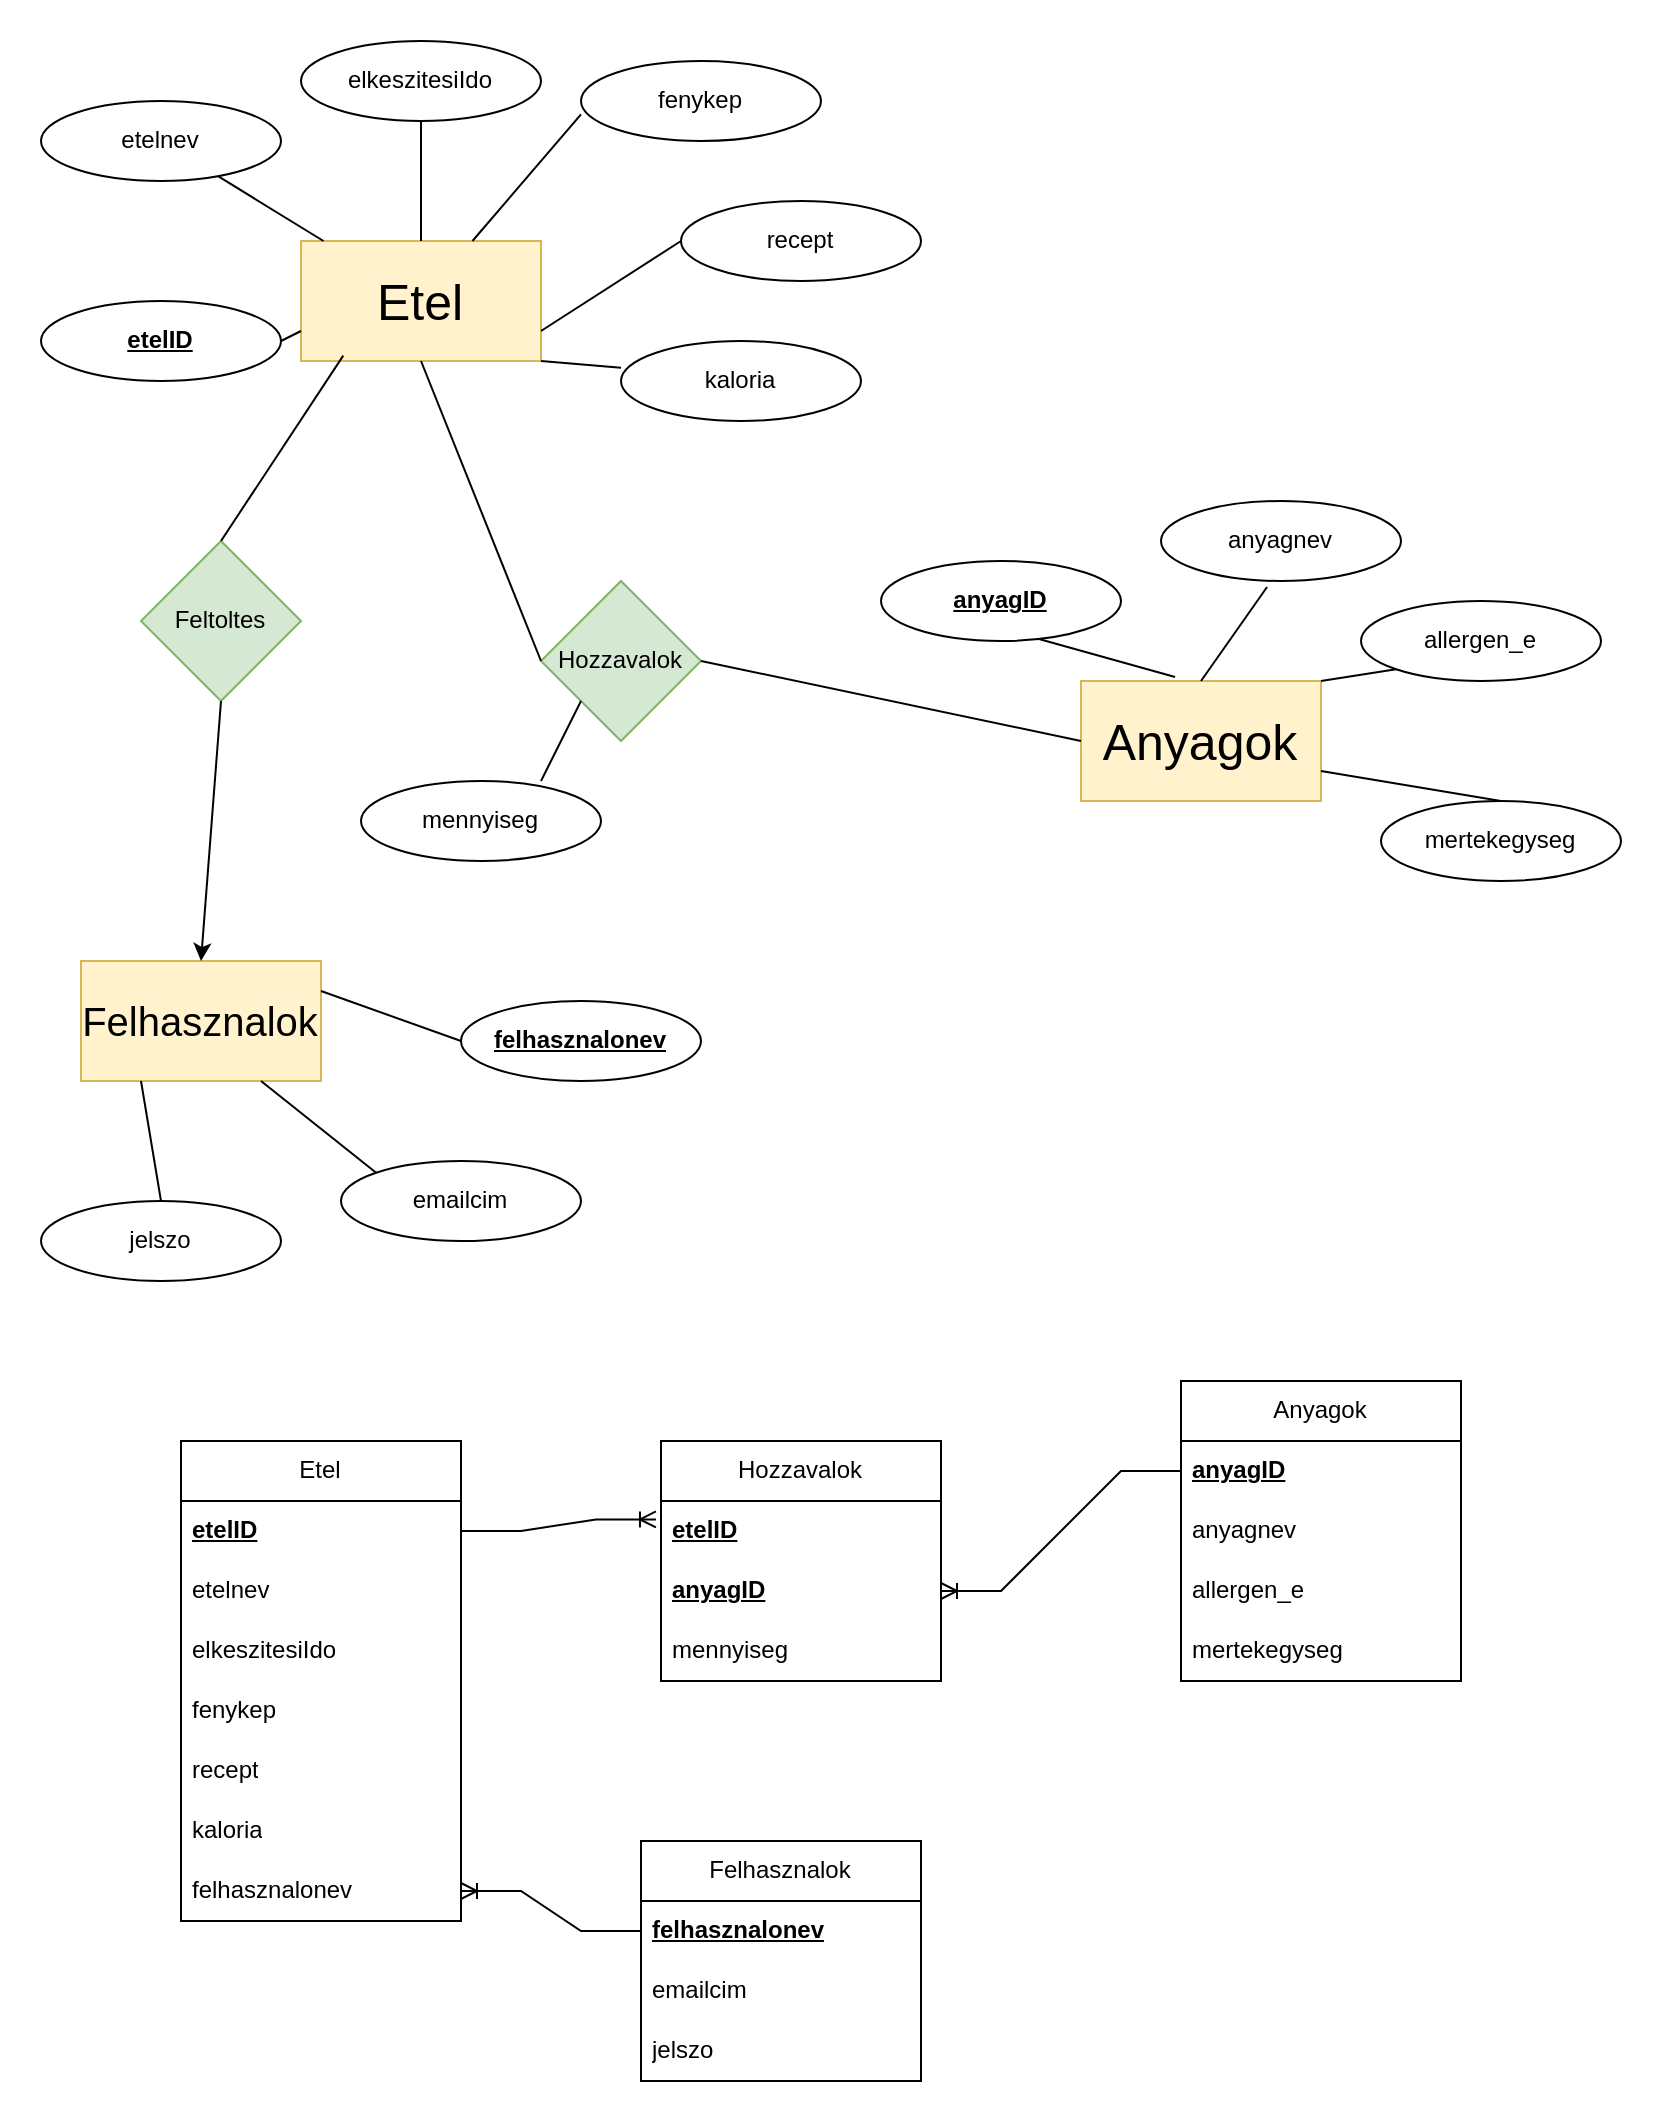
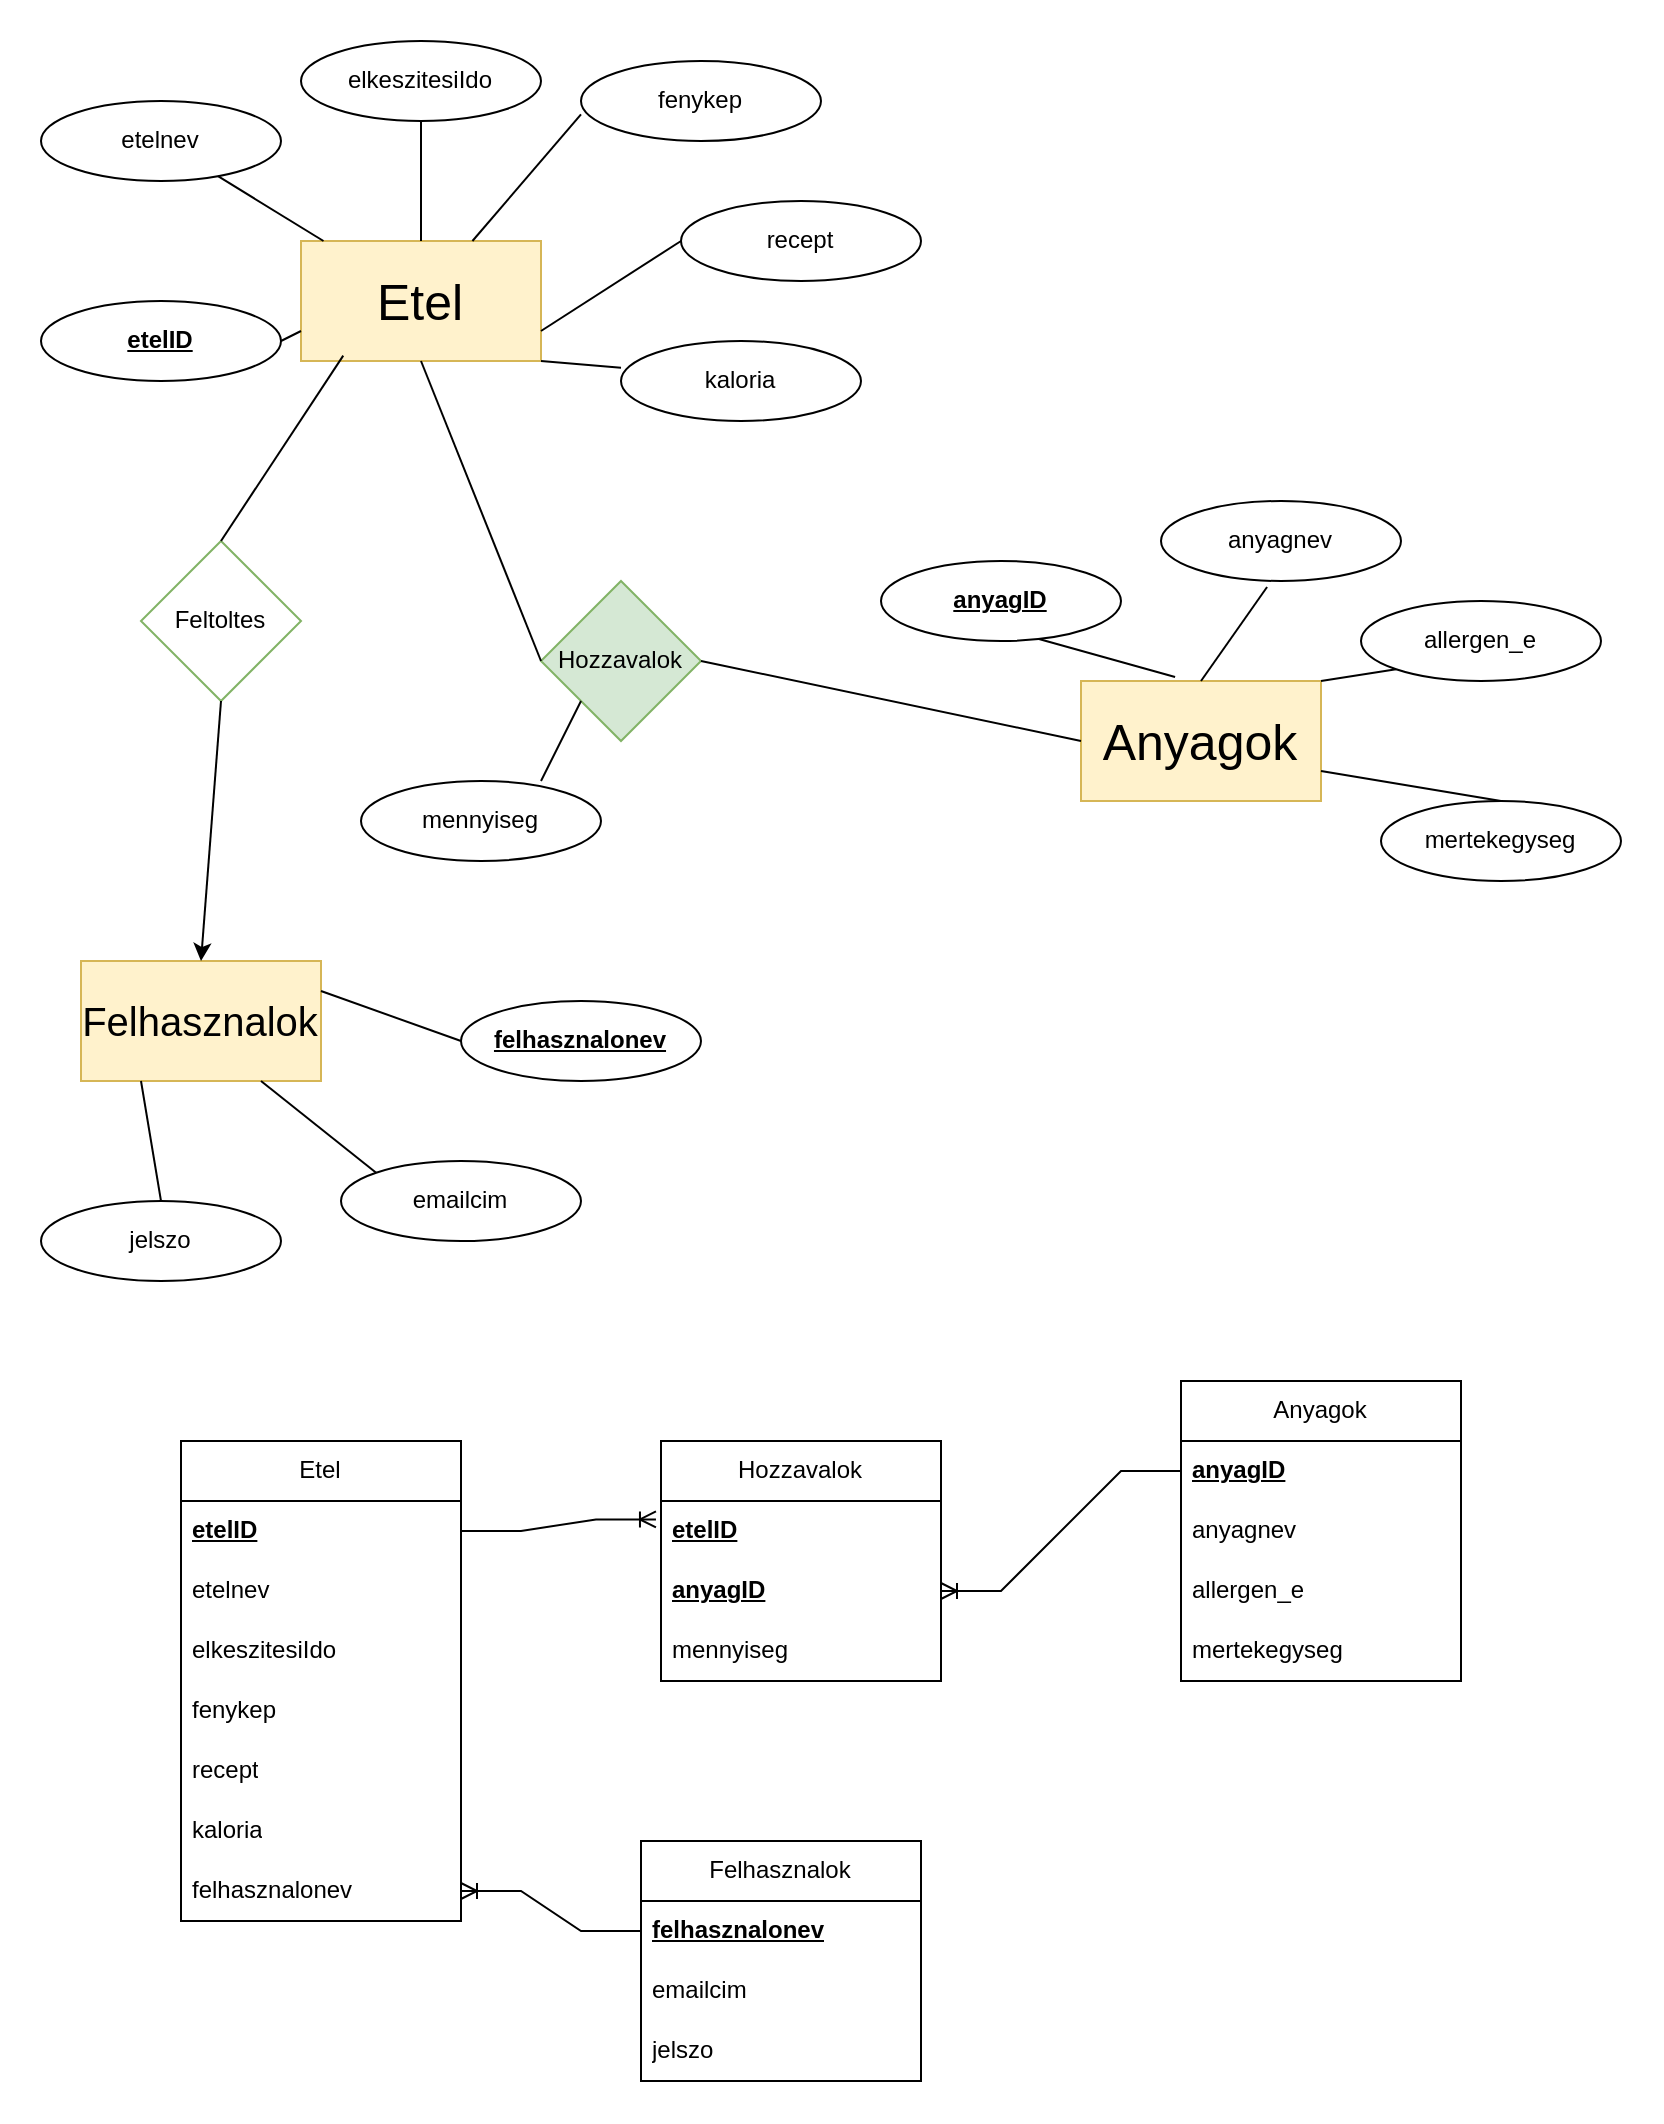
- <mxCell id="36" value="Feltoltes" style="rhombus;whiteSpace=wrap;html=1;fillColor=#d5e8d4;strokeColor=#82b366;" vertex="1" parent="1"><mxGeometry x="70" y="270" width="80" height="80" as="geometry" /></mxCell>
+ <mxCell id="36" value="Feltoltes" style="rhombus;whiteSpace=wrap;html=1;fillColor=#ffffff;strokeColor=#82b366;" vertex="1" parent="1"><mxGeometry x="70" y="270" width="80" height="80" as="geometry" /></mxCell>
